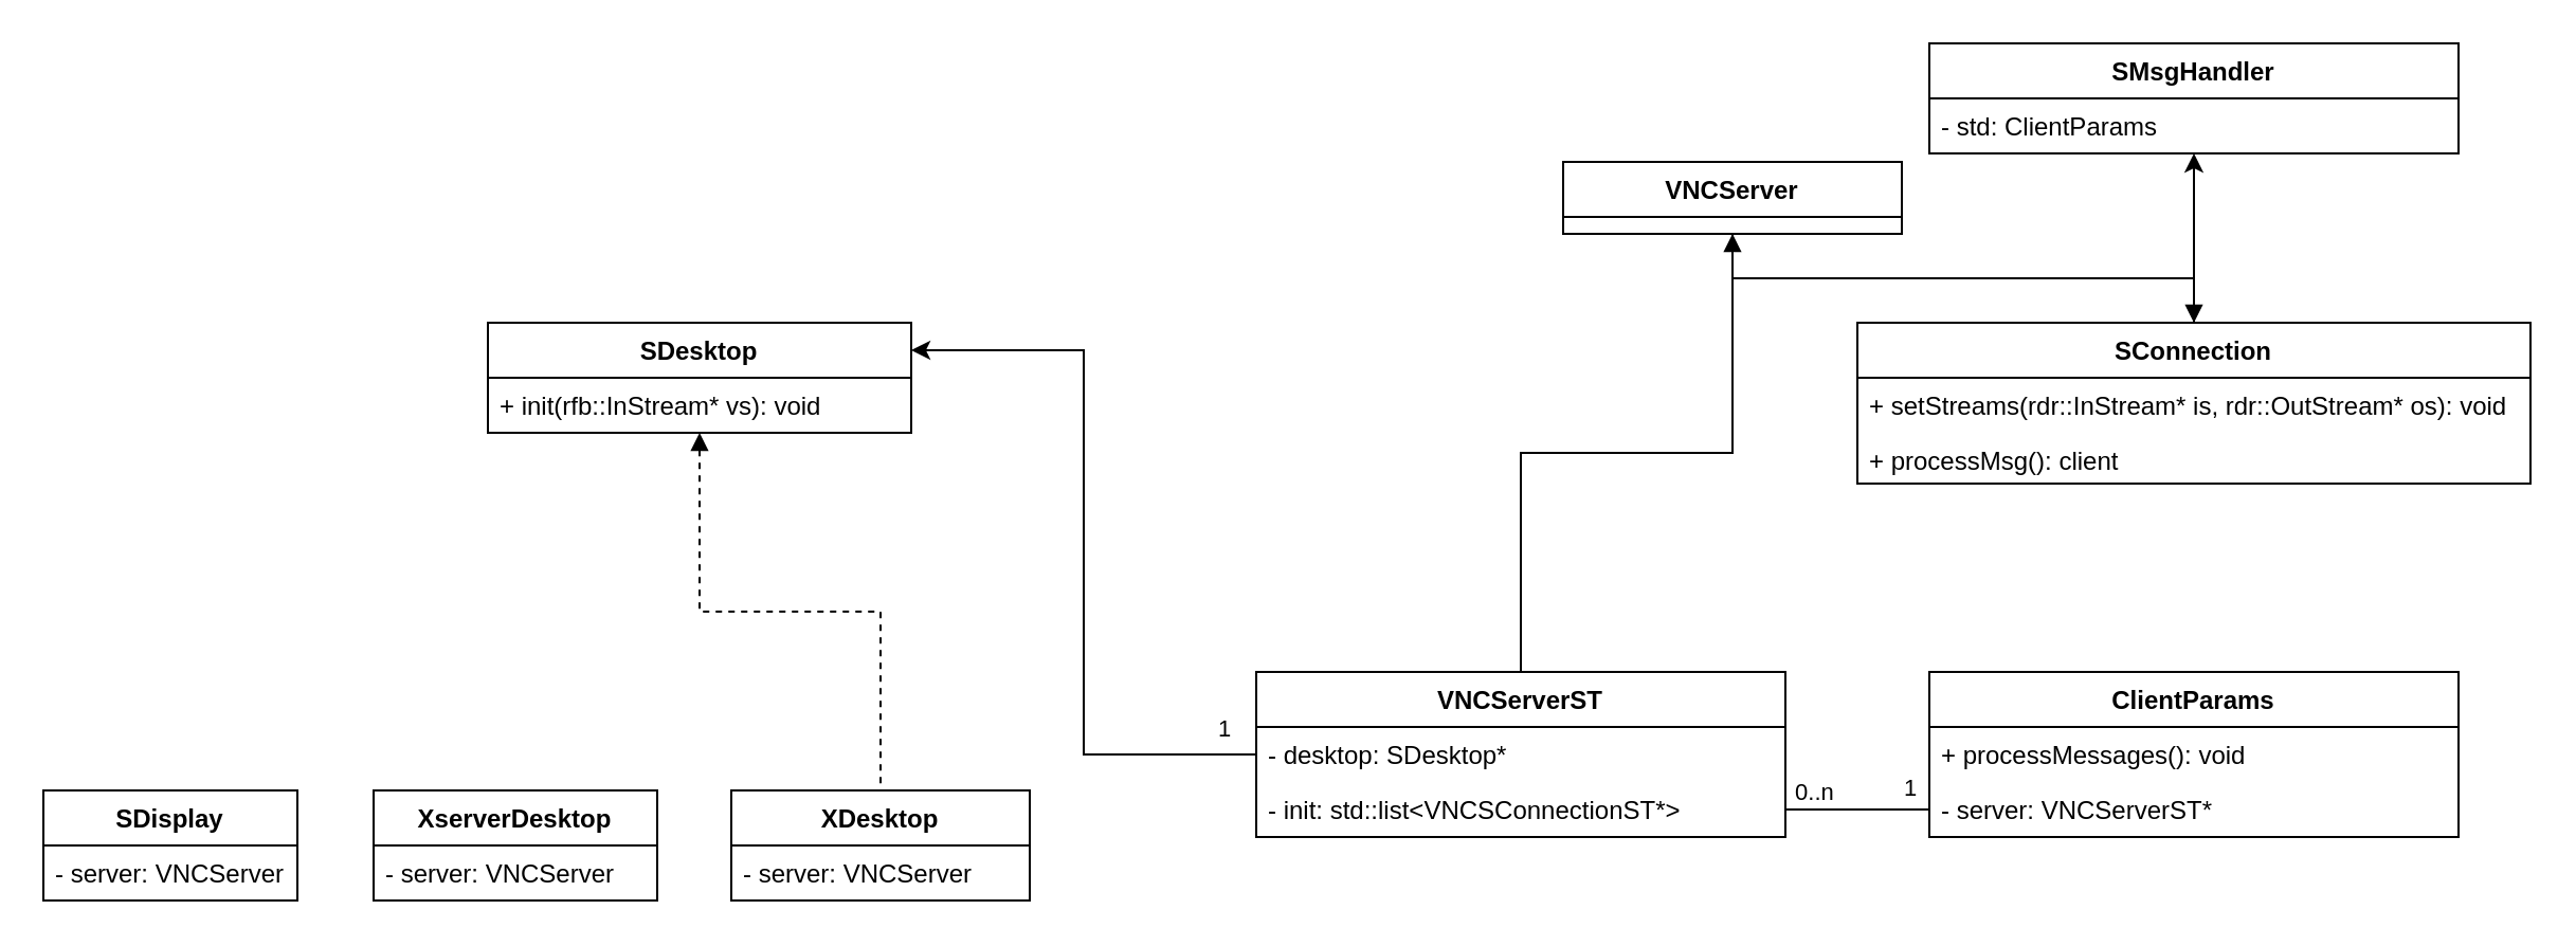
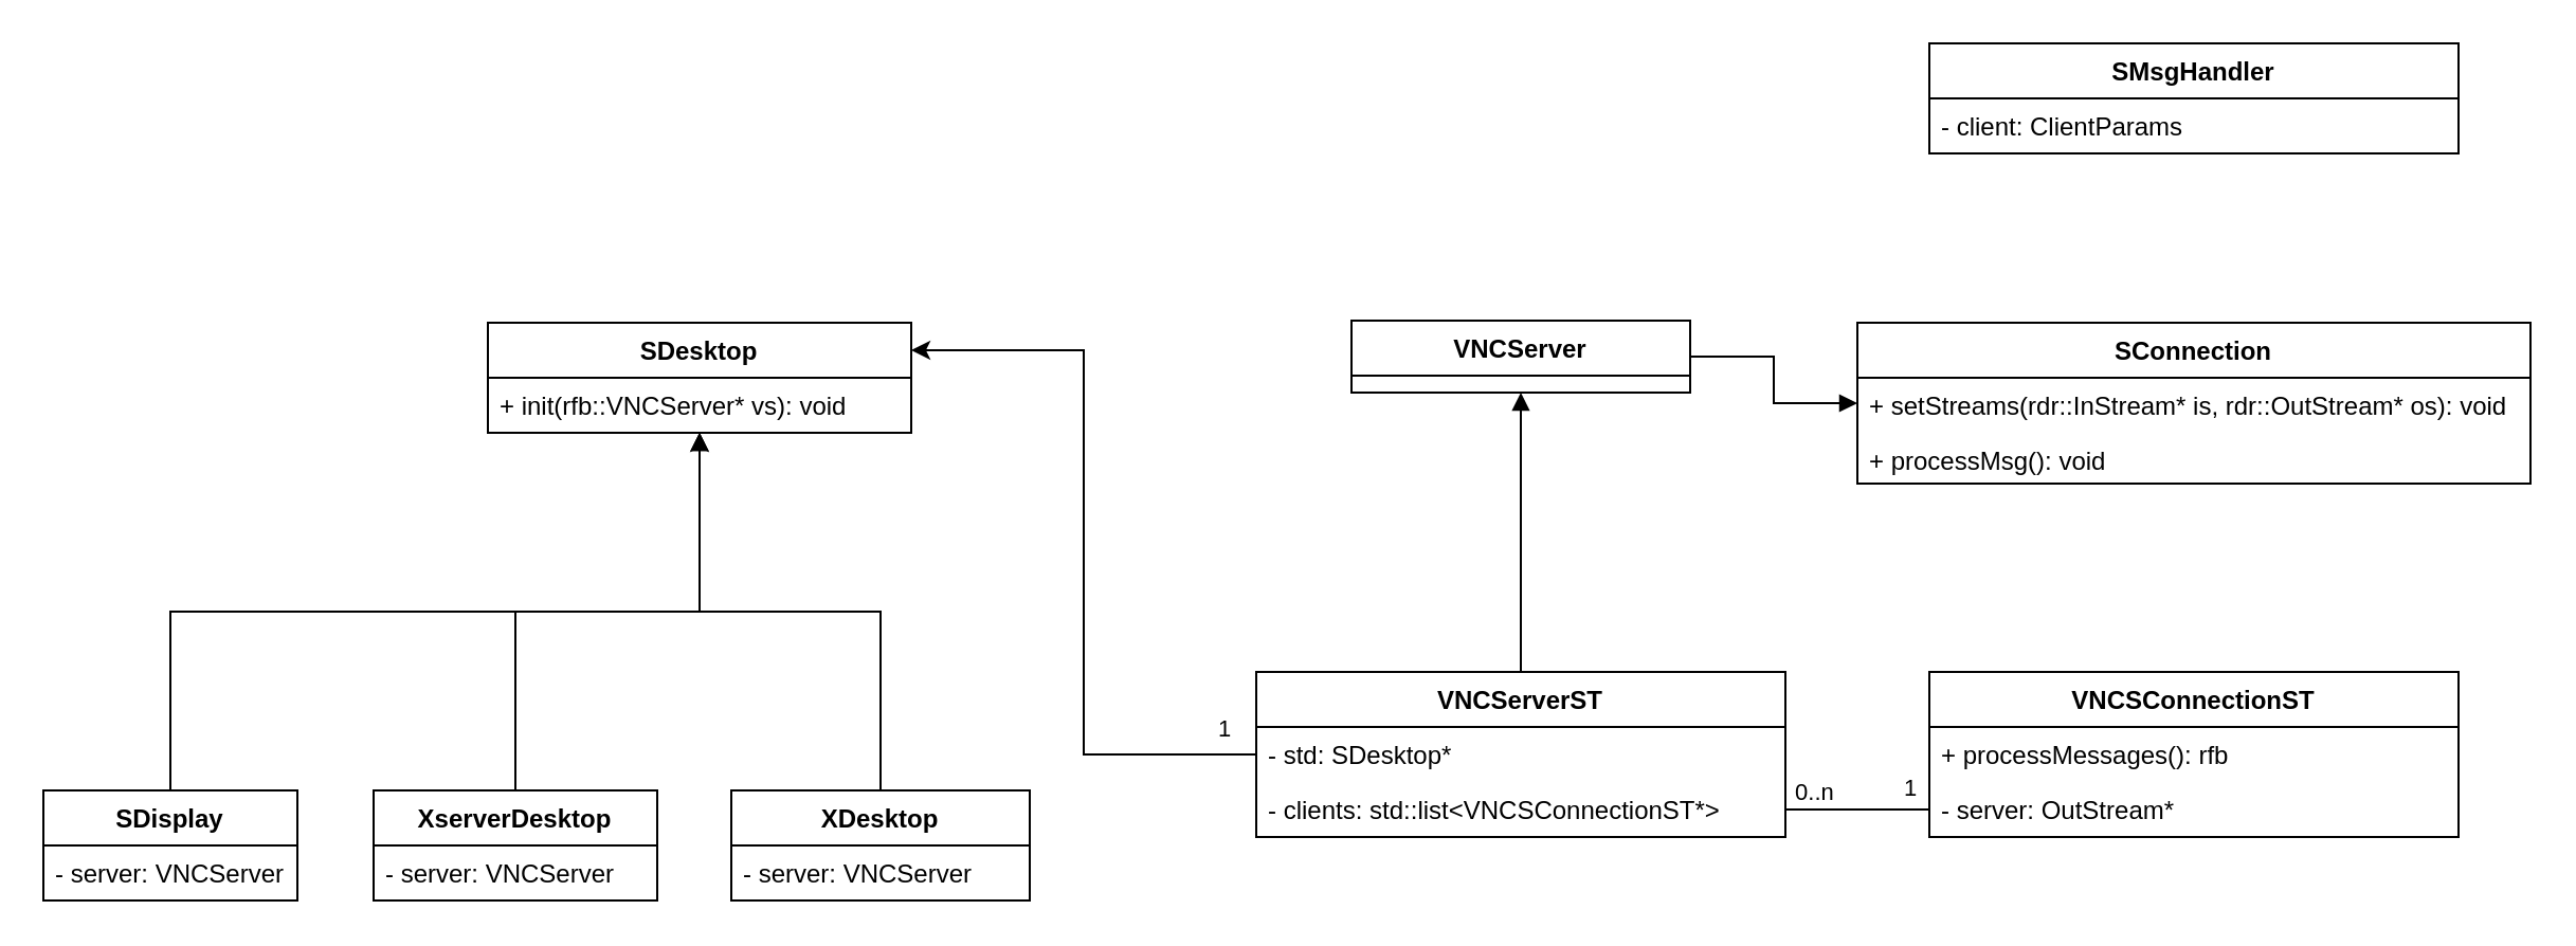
- <mxCell id="22" value="- std: ClientParams" style="text;strokeColor=none;fillColor=none;align=left;verticalAlign=top;spacingLeft=4;spacingRight=4;overflow=hidden;rotatable=0;points=[[0,0.5],[1,0.5]];portConstraint=eastwest;whiteSpace=wrap;html=1;" parent="21" vertex="1"><mxGeometry y="26" width="250" height="26" as="geometry" /></mxCell>
+ <mxCell id="22" value="- client: ClientParams" style="text;strokeColor=none;fillColor=none;align=left;verticalAlign=top;spacingLeft=4;spacingRight=4;overflow=hidden;rotatable=0;points=[[0,0.5],[1,0.5]];portConstraint=eastwest;whiteSpace=wrap;html=1;" parent="21" vertex="1"><mxGeometry y="26" width="250" height="26" as="geometry" /></mxCell>
- <mxCell id="9" value="VNCServer" style="swimlane;fontStyle=1;align=center;verticalAlign=top;childLayout=stackLayout;horizontal=1;startSize=26;horizontalStack=0;resizeParent=1;resizeParentMax=0;resizeLast=0;collapsible=1;marginBottom=0;whiteSpace=wrap;html=1;" parent="1" vertex="1"><mxGeometry x="738" y="76" width="160" height="34" as="geometry" /></mxCell>
+ <mxCell id="9" value="VNCServer" style="swimlane;fontStyle=1;align=center;verticalAlign=top;childLayout=stackLayout;horizontal=1;startSize=26;horizontalStack=0;resizeParent=1;resizeParentMax=0;resizeLast=0;collapsible=1;marginBottom=0;whiteSpace=wrap;html=1;" parent="1" vertex="1"><mxGeometry x="638" y="151" width="160" height="34" as="geometry" /></mxCell>
- <mxCell id="14" value="" style="edgeStyle=orthogonalEdgeStyle;rounded=0;orthogonalLoop=1;jettySize=auto;html=1;" parent="1" source="15" target="21" edge="1"><mxGeometry relative="1" as="geometry" /></mxCell>
- <mxCell id="4" value="+ init(rfb::InStream* vs): void" style="text;strokeColor=none;fillColor=none;align=left;verticalAlign=top;spacingLeft=4;spacingRight=4;overflow=hidden;rotatable=0;points=[[0,0.5],[1,0.5]];portConstraint=eastwest;whiteSpace=wrap;html=1;" parent="3" vertex="1"><mxGeometry y="26" width="200" height="26" as="geometry" /></mxCell>
+ <mxCell id="4" value="+ init(rfb::VNCServer* vs): void" style="text;strokeColor=none;fillColor=none;align=left;verticalAlign=top;spacingLeft=4;spacingRight=4;overflow=hidden;rotatable=0;points=[[0,0.5],[1,0.5]];portConstraint=eastwest;whiteSpace=wrap;html=1;" parent="3" vertex="1"><mxGeometry y="26" width="200" height="26" as="geometry" /></mxCell>
- <mxCell id="17" value="+ processMsg(): client" style="text;strokeColor=none;fillColor=none;align=left;verticalAlign=top;spacingLeft=4;spacingRight=4;overflow=hidden;rotatable=0;points=[[0,0.5],[1,0.5]];portConstraint=eastwest;whiteSpace=wrap;html=1;" parent="15" vertex="1"><mxGeometry y="52" width="318" height="24" as="geometry" /></mxCell>
+ <mxCell id="17" value="+ processMsg(): void" style="text;strokeColor=none;fillColor=none;align=left;verticalAlign=top;spacingLeft=4;spacingRight=4;overflow=hidden;rotatable=0;points=[[0,0.5],[1,0.5]];portConstraint=eastwest;whiteSpace=wrap;html=1;" parent="15" vertex="1"><mxGeometry y="52" width="318" height="24" as="geometry" /></mxCell>
+ <mxCell id="30" style="edgeStyle=orthogonalEdgeStyle;rounded=0;orthogonalLoop=1;jettySize=auto;html=1;exitX=0.5;exitY=0;exitDx=0;exitDy=0;" edge="1" parent="1" source="31" target="3"><mxGeometry relative="1" as="geometry" /></mxCell>
- <mxCell id="2" value="" style="edgeStyle=orthogonalEdgeStyle;rounded=0;orthogonalLoop=1;jettySize=auto;html=1;endArrow=none;endFill=0;startArrow=block;startFill=1;dashed=1;" edge="1" parent="1" source="3" target="28"><mxGeometry relative="1" as="geometry" /></mxCell>
+ <mxCell id="2" value="" style="edgeStyle=orthogonalEdgeStyle;rounded=0;orthogonalLoop=1;jettySize=auto;html=1;endArrow=none;endFill=0;startArrow=block;startFill=1;" edge="1" parent="1" source="3" target="28"><mxGeometry relative="1" as="geometry" /></mxCell>
- <mxCell id="18" value="ClientParams" style="swimlane;fontStyle=1;align=center;verticalAlign=top;childLayout=stackLayout;horizontal=1;startSize=26;horizontalStack=0;resizeParent=1;resizeParentMax=0;resizeLast=0;collapsible=1;marginBottom=0;whiteSpace=wrap;html=1;" parent="1" vertex="1"><mxGeometry x="911" y="317" width="250" height="78" as="geometry" /></mxCell>
+ <mxCell id="18" value="VNCSConnectionST" style="swimlane;fontStyle=1;align=center;verticalAlign=top;childLayout=stackLayout;horizontal=1;startSize=26;horizontalStack=0;resizeParent=1;resizeParentMax=0;resizeLast=0;collapsible=1;marginBottom=0;whiteSpace=wrap;html=1;" parent="1" vertex="1"><mxGeometry x="911" y="317" width="250" height="78" as="geometry" /></mxCell>
+ <mxCell id="5" value="" style="edgeStyle=orthogonalEdgeStyle;rounded=0;orthogonalLoop=1;jettySize=auto;html=1;entryX=0.5;entryY=1;entryDx=0;entryDy=0;endArrow=block;endFill=1;" parent="1" source="6" target="3" edge="1"><mxGeometry relative="1" as="geometry" /></mxCell>
- <mxCell id="11" value="- desktop: SDesktop*" style="text;strokeColor=none;fillColor=none;align=left;verticalAlign=top;spacingLeft=4;spacingRight=4;overflow=hidden;rotatable=0;points=[[0,0.5],[1,0.5]];portConstraint=eastwest;whiteSpace=wrap;html=1;" parent="10" vertex="1"><mxGeometry y="26" width="250" height="26" as="geometry" /></mxCell>
+ <mxCell id="11" value="- std: SDesktop*" style="text;strokeColor=none;fillColor=none;align=left;verticalAlign=top;spacingLeft=4;spacingRight=4;overflow=hidden;rotatable=0;points=[[0,0.5],[1,0.5]];portConstraint=eastwest;whiteSpace=wrap;html=1;" parent="10" vertex="1"><mxGeometry y="26" width="250" height="26" as="geometry" /></mxCell>
- <mxCell id="19" value="+ processMessages(): void" style="text;strokeColor=none;fillColor=none;align=left;verticalAlign=top;spacingLeft=4;spacingRight=4;overflow=hidden;rotatable=0;points=[[0,0.5],[1,0.5]];portConstraint=eastwest;whiteSpace=wrap;html=1;" parent="18" vertex="1"><mxGeometry y="26" width="250" height="26" as="geometry" /></mxCell>
+ <mxCell id="19" value="+ processMessages(): rfb" style="text;strokeColor=none;fillColor=none;align=left;verticalAlign=top;spacingLeft=4;spacingRight=4;overflow=hidden;rotatable=0;points=[[0,0.5],[1,0.5]];portConstraint=eastwest;whiteSpace=wrap;html=1;" parent="18" vertex="1"><mxGeometry y="26" width="250" height="26" as="geometry" /></mxCell>
- <mxCell id="12" value="- init: std::list&amp;lt;VNCSConnectionST*&amp;gt;" style="text;strokeColor=none;fillColor=none;align=left;verticalAlign=top;spacingLeft=4;spacingRight=4;overflow=hidden;rotatable=0;points=[[0,0.5],[1,0.5]];portConstraint=eastwest;whiteSpace=wrap;html=1;" parent="10" vertex="1"><mxGeometry y="52" width="250" height="26" as="geometry" /></mxCell>
+ <mxCell id="12" value="- clients: std::list&amp;lt;VNCSConnectionST*&amp;gt;" style="text;strokeColor=none;fillColor=none;align=left;verticalAlign=top;spacingLeft=4;spacingRight=4;overflow=hidden;rotatable=0;points=[[0,0.5],[1,0.5]];portConstraint=eastwest;whiteSpace=wrap;html=1;" parent="10" vertex="1"><mxGeometry y="52" width="250" height="26" as="geometry" /></mxCell>
- <mxCell id="20" value="- server: VNCServerST*" style="text;strokeColor=none;fillColor=none;align=left;verticalAlign=top;spacingLeft=4;spacingRight=4;overflow=hidden;rotatable=0;points=[[0,0.5],[1,0.5]];portConstraint=eastwest;whiteSpace=wrap;html=1;" parent="18" vertex="1"><mxGeometry y="52" width="250" height="26" as="geometry" /></mxCell>
+ <mxCell id="20" value="- server: OutStream*" style="text;strokeColor=none;fillColor=none;align=left;verticalAlign=top;spacingLeft=4;spacingRight=4;overflow=hidden;rotatable=0;points=[[0,0.5],[1,0.5]];portConstraint=eastwest;whiteSpace=wrap;html=1;" parent="18" vertex="1"><mxGeometry y="52" width="250" height="26" as="geometry" /></mxCell>
